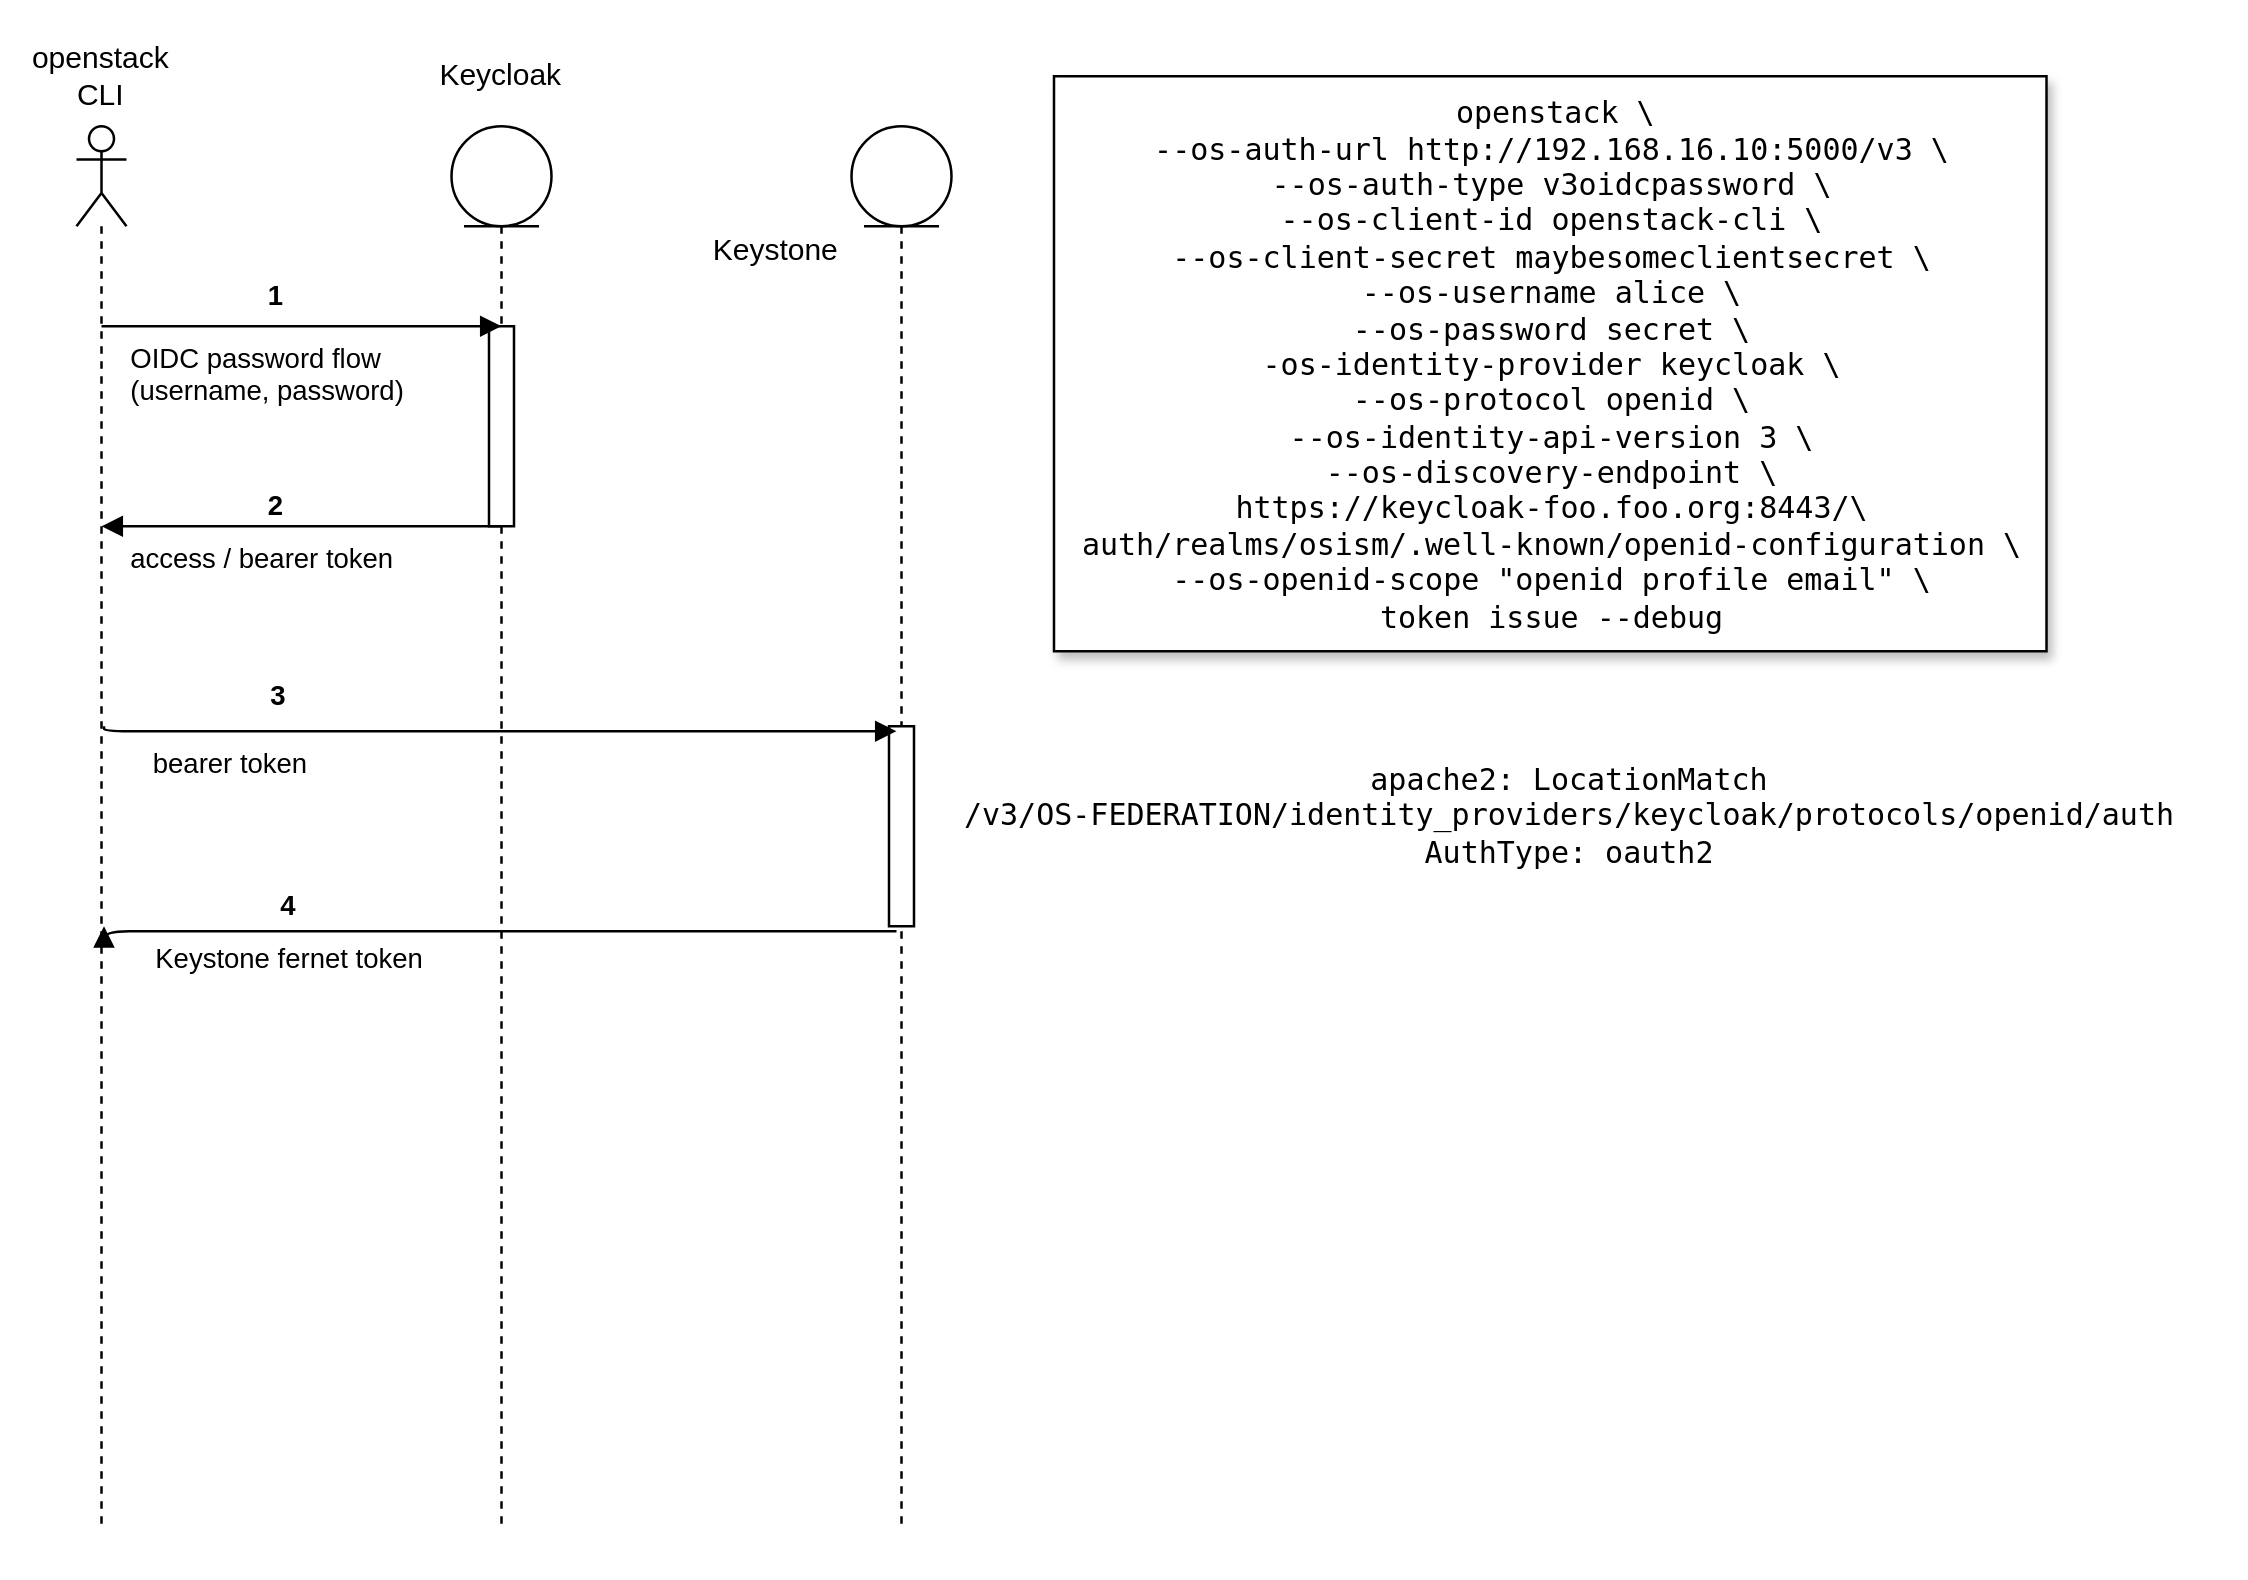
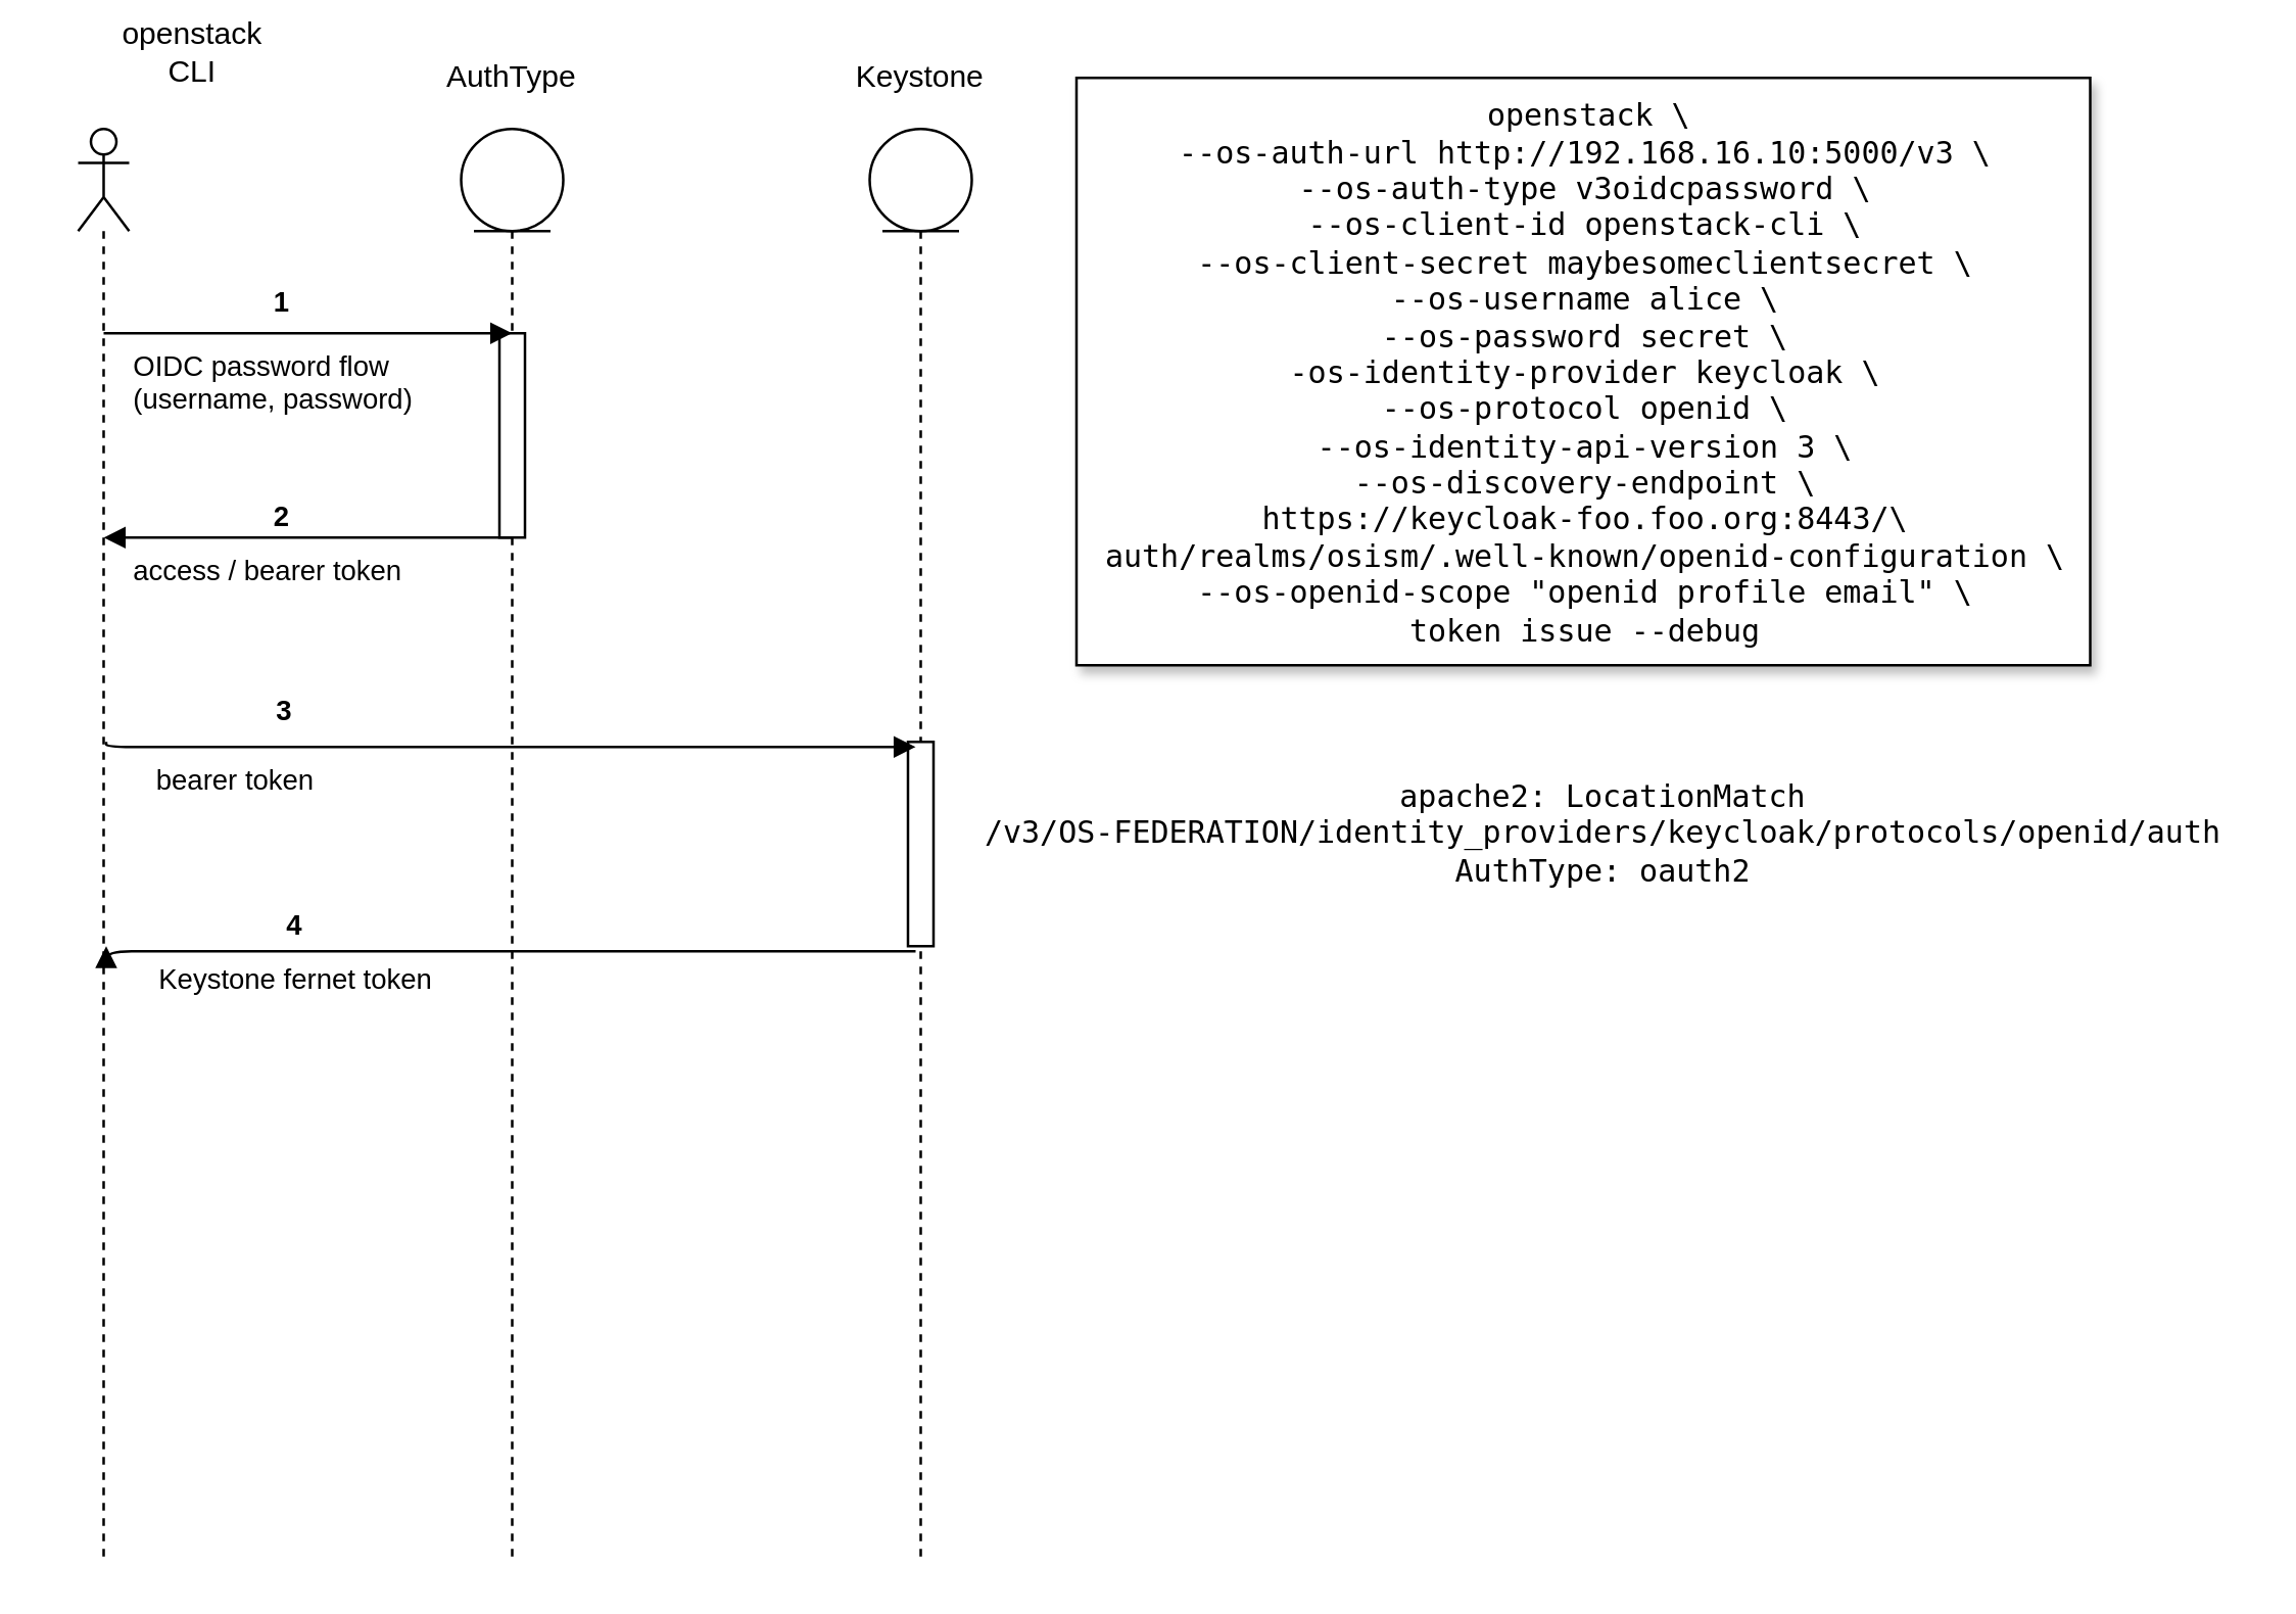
- <mxCell id="12" value="openstack CLI" style="text;html=1;strokeColor=none;fillColor=none;align=center;verticalAlign=middle;whiteSpace=wrap;rounded=0;" vertex="1" parent="1"><mxGeometry x="20" y="20" width="40" height="20" as="geometry" /></mxCell>
+ <mxCell id="12" value="openstack CLI" style="text;html=1;strokeColor=none;fillColor=none;align=center;verticalAlign=middle;whiteSpace=wrap;rounded=0;" vertex="1" parent="1"><mxGeometry x="55" y="10" width="40" height="20" as="geometry" /></mxCell>
- <mxCell id="13" value="Keycloak" style="text;html=1;strokeColor=none;fillColor=none;align=center;verticalAlign=middle;whiteSpace=wrap;rounded=0;" vertex="1" parent="1"><mxGeometry x="180" y="20" width="40" height="20" as="geometry" /></mxCell>
+ <mxCell id="13" value="AuthType" style="text;html=1;strokeColor=none;fillColor=none;align=center;verticalAlign=middle;whiteSpace=wrap;rounded=0;" vertex="1" parent="1"><mxGeometry x="180" y="20" width="40" height="20" as="geometry" /></mxCell>
- <mxCell id="14" value="Keystone" style="text;html=1;strokeColor=none;fillColor=none;align=center;verticalAlign=middle;whiteSpace=wrap;rounded=0;" vertex="1" parent="1"><mxGeometry x="290" y="90" width="40" height="20" as="geometry" /></mxCell>
+ <mxCell id="14" value="Keystone" style="text;html=1;strokeColor=none;fillColor=none;align=center;verticalAlign=middle;whiteSpace=wrap;rounded=0;" vertex="1" parent="1"><mxGeometry x="340" y="20" width="40" height="20" as="geometry" /></mxCell>
